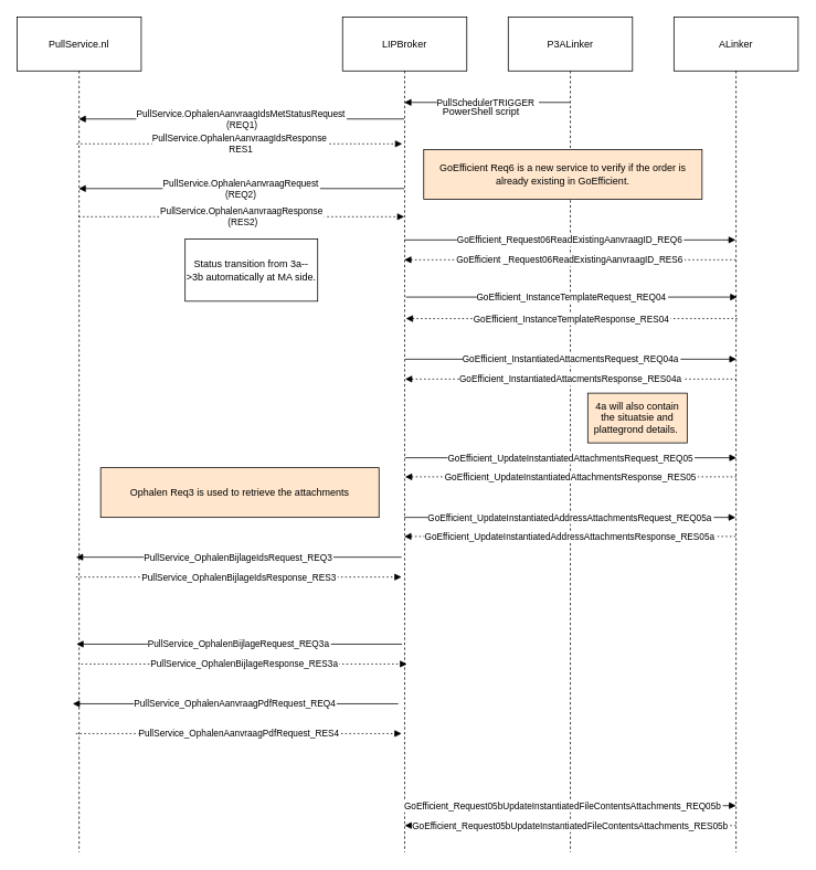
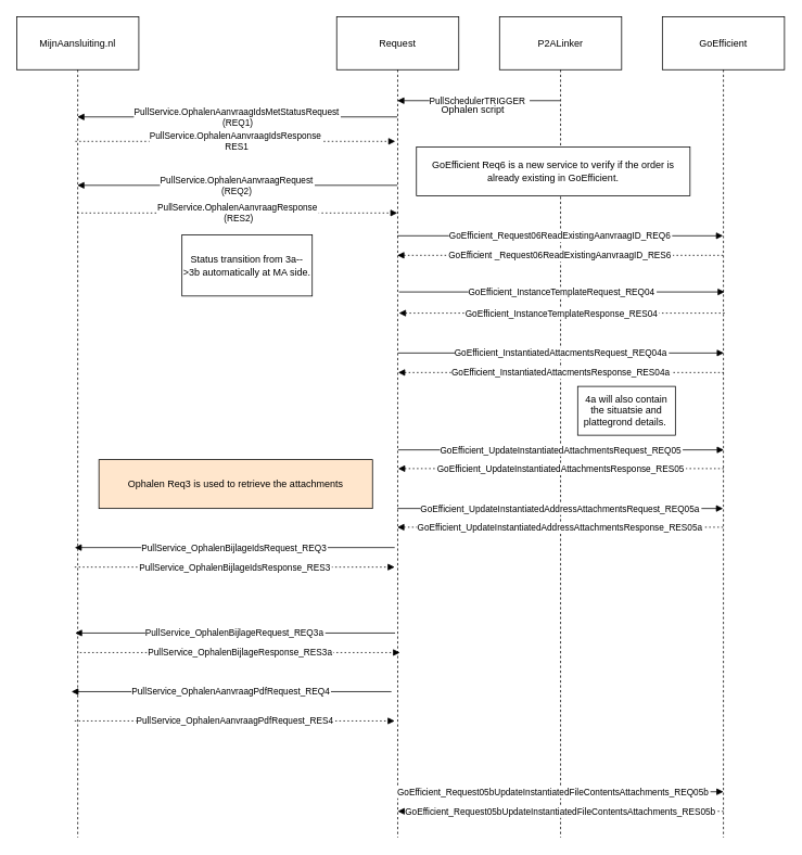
- <mxCell id="2" value="PullService.nl" style="shape=umlLifeline;perimeter=lifelinePerimeter;whiteSpace=wrap;container=1;dropTarget=0;collapsible=0;recursiveResize=0;outlineConnect=0;portConstraint=eastwest;newEdgeStyle={&quot;edgeStyle&quot;:&quot;elbowEdgeStyle&quot;,&quot;elbow&quot;:&quot;vertical&quot;,&quot;curved&quot;:0,&quot;rounded&quot;:0};size=65;" parent="1" vertex="1"><mxGeometry x="20" y="20" width="150" height="1008" as="geometry" /></mxCell>
+ <mxCell id="2" value="MijnAansluiting.nl" style="shape=umlLifeline;perimeter=lifelinePerimeter;whiteSpace=wrap;container=1;dropTarget=0;collapsible=0;recursiveResize=0;outlineConnect=0;portConstraint=eastwest;newEdgeStyle={&quot;edgeStyle&quot;:&quot;elbowEdgeStyle&quot;,&quot;elbow&quot;:&quot;vertical&quot;,&quot;curved&quot;:0,&quot;rounded&quot;:0};size=65;" parent="1" vertex="1"><mxGeometry x="20" y="20" width="150" height="1008" as="geometry" /></mxCell>
- <mxCell id="3" value="LIPBroker" style="shape=umlLifeline;perimeter=lifelinePerimeter;whiteSpace=wrap;container=1;dropTarget=0;collapsible=0;recursiveResize=0;outlineConnect=0;portConstraint=eastwest;newEdgeStyle={&quot;edgeStyle&quot;:&quot;elbowEdgeStyle&quot;,&quot;elbow&quot;:&quot;vertical&quot;,&quot;curved&quot;:0,&quot;rounded&quot;:0};size=65;" parent="1" vertex="1"><mxGeometry x="413" y="20" width="150" height="1008" as="geometry" /></mxCell>
+ <mxCell id="3" value="Request" style="shape=umlLifeline;perimeter=lifelinePerimeter;whiteSpace=wrap;container=1;dropTarget=0;collapsible=0;recursiveResize=0;outlineConnect=0;portConstraint=eastwest;newEdgeStyle={&quot;edgeStyle&quot;:&quot;elbowEdgeStyle&quot;,&quot;elbow&quot;:&quot;vertical&quot;,&quot;curved&quot;:0,&quot;rounded&quot;:0};size=65;" parent="1" vertex="1"><mxGeometry x="413" y="20" width="150" height="1008" as="geometry" /></mxCell>
- <mxCell id="4" value="P3ALinker" style="shape=umlLifeline;perimeter=lifelinePerimeter;whiteSpace=wrap;container=1;dropTarget=0;collapsible=0;recursiveResize=0;outlineConnect=0;portConstraint=eastwest;newEdgeStyle={&quot;edgeStyle&quot;:&quot;elbowEdgeStyle&quot;,&quot;elbow&quot;:&quot;vertical&quot;,&quot;curved&quot;:0,&quot;rounded&quot;:0};size=65;" parent="1" vertex="1"><mxGeometry x="613" y="20" width="150" height="1008" as="geometry" /></mxCell>
+ <mxCell id="4" value="P2ALinker" style="shape=umlLifeline;perimeter=lifelinePerimeter;whiteSpace=wrap;container=1;dropTarget=0;collapsible=0;recursiveResize=0;outlineConnect=0;portConstraint=eastwest;newEdgeStyle={&quot;edgeStyle&quot;:&quot;elbowEdgeStyle&quot;,&quot;elbow&quot;:&quot;vertical&quot;,&quot;curved&quot;:0,&quot;rounded&quot;:0};size=65;" parent="1" vertex="1"><mxGeometry x="613" y="20" width="150" height="1008" as="geometry" /></mxCell>
- <mxCell id="5" value="ALinker" style="shape=umlLifeline;perimeter=lifelinePerimeter;whiteSpace=wrap;container=1;dropTarget=0;collapsible=0;recursiveResize=0;outlineConnect=0;portConstraint=eastwest;newEdgeStyle={&quot;edgeStyle&quot;:&quot;elbowEdgeStyle&quot;,&quot;elbow&quot;:&quot;vertical&quot;,&quot;curved&quot;:0,&quot;rounded&quot;:0};size=65;" parent="1" vertex="1"><mxGeometry x="813" y="20" width="150" height="1008" as="geometry" /></mxCell>
+ <mxCell id="5" value="GoEfficient" style="shape=umlLifeline;perimeter=lifelinePerimeter;whiteSpace=wrap;container=1;dropTarget=0;collapsible=0;recursiveResize=0;outlineConnect=0;portConstraint=eastwest;newEdgeStyle={&quot;edgeStyle&quot;:&quot;elbowEdgeStyle&quot;,&quot;elbow&quot;:&quot;vertical&quot;,&quot;curved&quot;:0,&quot;rounded&quot;:0};size=65;" parent="1" vertex="1"><mxGeometry x="813" y="20" width="150" height="1008" as="geometry" /></mxCell>
- <mxCell id="23" value="PowerShell script" style="text;html=1;align=center;verticalAlign=middle;resizable=0;points=[];autosize=1;strokeColor=none;fillColor=none;" parent="1" vertex="1"><mxGeometry x="523" y="120" width="114" height="30" as="geometry" /></mxCell>
+ <mxCell id="23" value="Ophalen script" style="text;html=1;align=center;verticalAlign=middle;resizable=0;points=[];autosize=1;strokeColor=none;fillColor=none;" parent="1" vertex="1"><mxGeometry x="523" y="120" width="114" height="30" as="geometry" /></mxCell>
- <mxCell id="27" value="GoEfficient Req6 is a new service to verify if the order is already existing in GoEfficient." style="rounded=0;whiteSpace=wrap;html=1;fillColor=#ffe6cc;" parent="1" vertex="1"><mxGeometry x="511" y="180" width="336" height="60" as="geometry" /></mxCell>
+ <mxCell id="27" value="GoEfficient Req6 is a new service to verify if the order is already existing in GoEfficient." style="rounded=0;whiteSpace=wrap;html=1;" parent="1" vertex="1"><mxGeometry x="511" y="180" width="336" height="60" as="geometry" /></mxCell>
- <mxCell id="33" value="4a will also contain the situatsie and plattegrond details.&amp;nbsp;" style="rounded=0;whiteSpace=wrap;html=1;fillColor=#ffe6cc;" parent="1" vertex="1"><mxGeometry x="709" y="474" width="120" height="60" as="geometry" /></mxCell>
+ <mxCell id="33" value="4a will also contain the situatsie and plattegrond details.&amp;nbsp;" style="rounded=0;whiteSpace=wrap;html=1;" parent="1" vertex="1"><mxGeometry x="709" y="474" width="120" height="60" as="geometry" /></mxCell>
